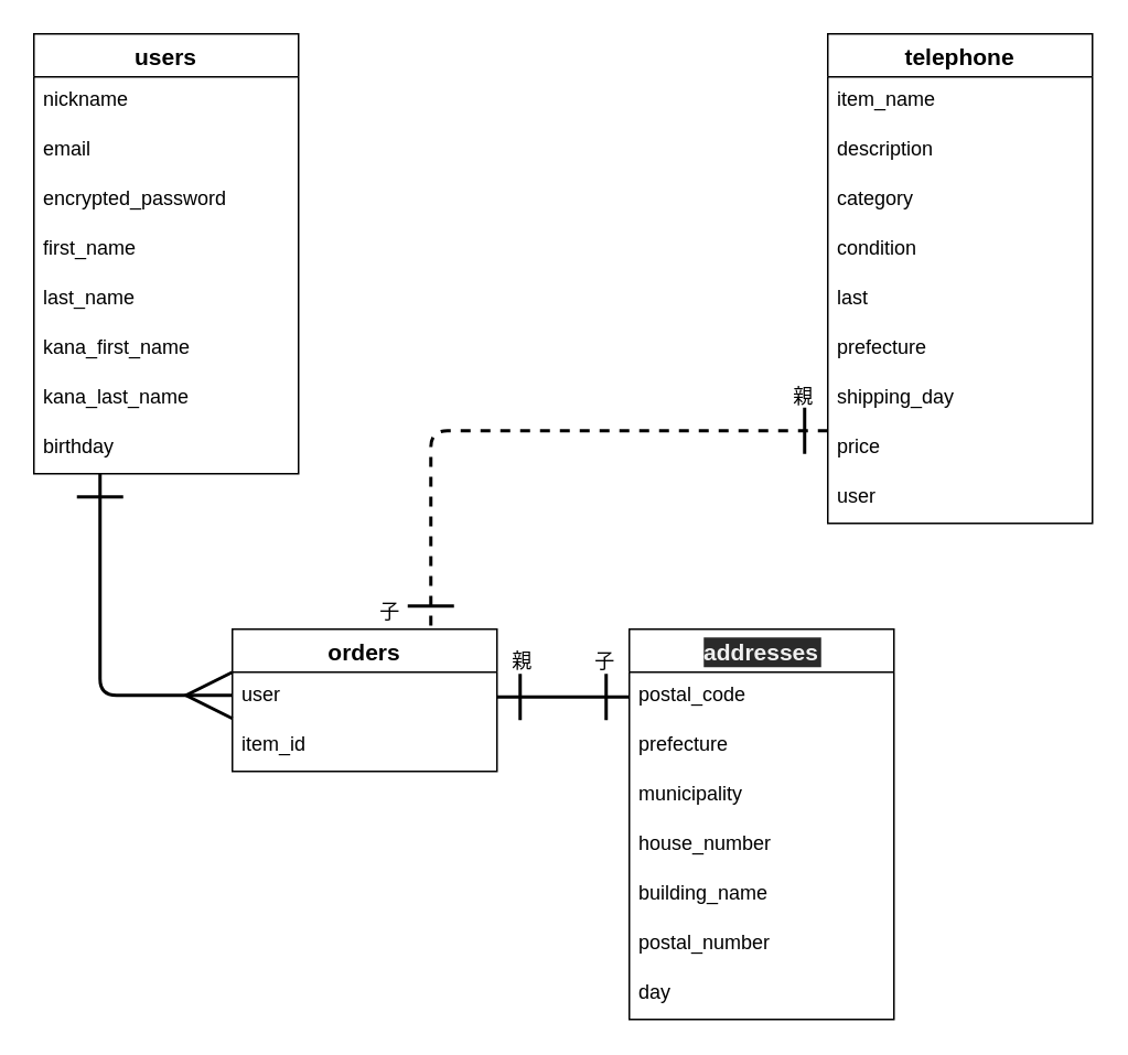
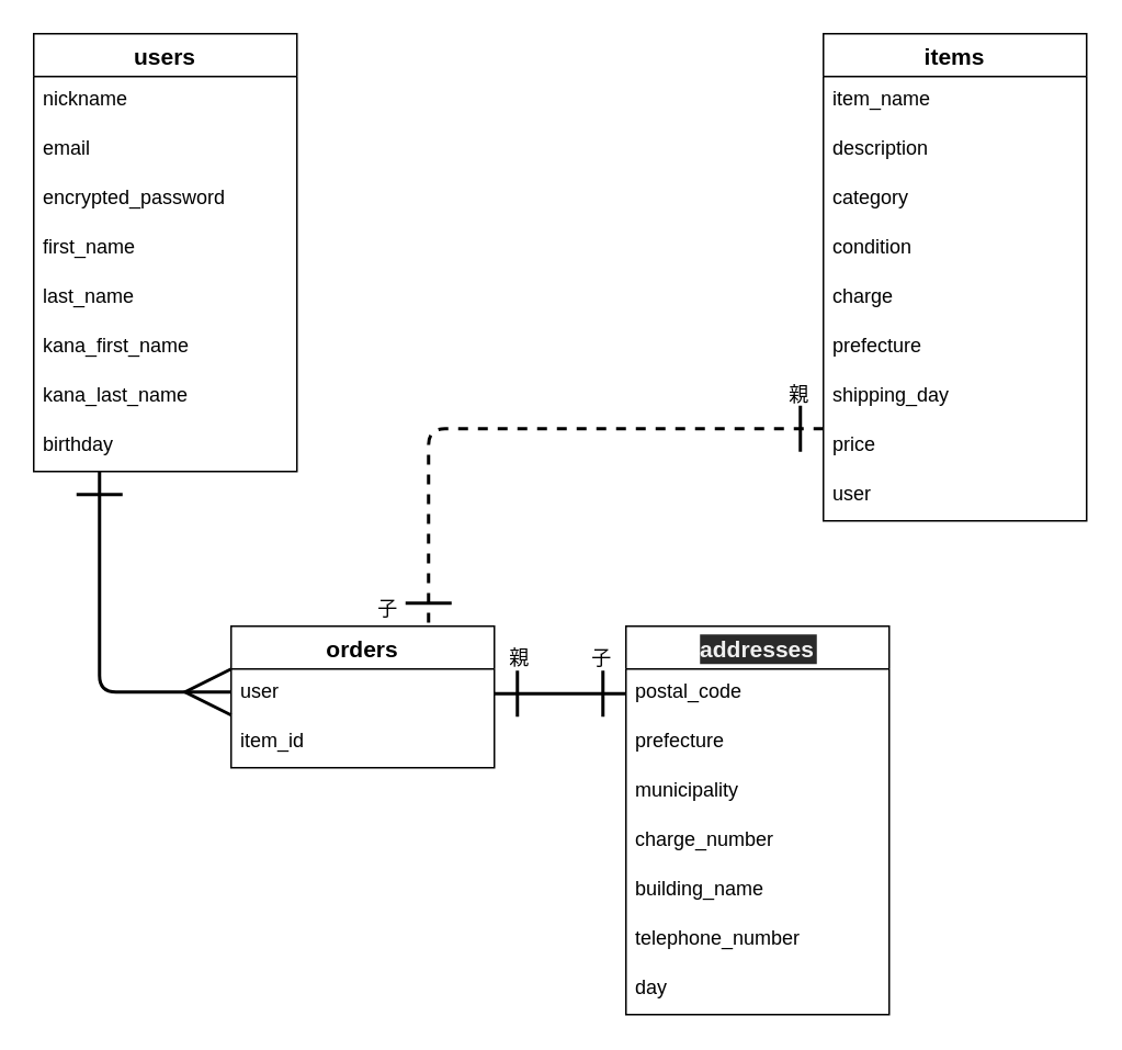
- <mxCell id="12" value="telephone" style="swimlane;fontStyle=1;childLayout=stackLayout;horizontal=1;startSize=26;horizontalStack=0;resizeParent=1;resizeParentMax=0;resizeLast=0;collapsible=1;marginBottom=0;align=center;fontSize=14;" parent="1" vertex="1"><mxGeometry x="500" y="20" width="160" height="296" as="geometry"><mxRectangle x="560" y="40" width="70" height="26" as="alternateBounds" /></mxGeometry></mxCell>
+ <mxCell id="12" value="items" style="swimlane;fontStyle=1;childLayout=stackLayout;horizontal=1;startSize=26;horizontalStack=0;resizeParent=1;resizeParentMax=0;resizeLast=0;collapsible=1;marginBottom=0;align=center;fontSize=14;" parent="1" vertex="1"><mxGeometry x="500" y="20" width="160" height="296" as="geometry"><mxRectangle x="560" y="40" width="70" height="26" as="alternateBounds" /></mxGeometry></mxCell>
- <mxCell id="17" value="last" style="text;strokeColor=none;fillColor=none;spacingLeft=4;spacingRight=4;overflow=hidden;rotatable=0;points=[[0,0.5],[1,0.5]];portConstraint=eastwest;fontSize=12;" parent="12" vertex="1"><mxGeometry y="146" width="160" height="30" as="geometry" /></mxCell>
+ <mxCell id="17" value="charge" style="text;strokeColor=none;fillColor=none;spacingLeft=4;spacingRight=4;overflow=hidden;rotatable=0;points=[[0,0.5],[1,0.5]];portConstraint=eastwest;fontSize=12;" parent="12" vertex="1"><mxGeometry y="146" width="160" height="30" as="geometry" /></mxCell>
- <mxCell id="32" value="house_number" style="text;strokeColor=none;fillColor=none;spacingLeft=4;spacingRight=4;overflow=hidden;rotatable=0;points=[[0,0.5],[1,0.5]];portConstraint=eastwest;fontSize=12;" parent="28" vertex="1"><mxGeometry y="116" width="160" height="30" as="geometry" /></mxCell>
+ <mxCell id="32" value="charge_number" style="text;strokeColor=none;fillColor=none;spacingLeft=4;spacingRight=4;overflow=hidden;rotatable=0;points=[[0,0.5],[1,0.5]];portConstraint=eastwest;fontSize=12;" parent="28" vertex="1"><mxGeometry y="116" width="160" height="30" as="geometry" /></mxCell>
- <mxCell id="34" value="postal_number" style="text;strokeColor=none;fillColor=none;spacingLeft=4;spacingRight=4;overflow=hidden;rotatable=0;points=[[0,0.5],[1,0.5]];portConstraint=eastwest;fontSize=12;" parent="28" vertex="1"><mxGeometry y="176" width="160" height="30" as="geometry" /></mxCell>
+ <mxCell id="34" value="telephone_number" style="text;strokeColor=none;fillColor=none;spacingLeft=4;spacingRight=4;overflow=hidden;rotatable=0;points=[[0,0.5],[1,0.5]];portConstraint=eastwest;fontSize=12;" parent="28" vertex="1"><mxGeometry y="176" width="160" height="30" as="geometry" /></mxCell>
